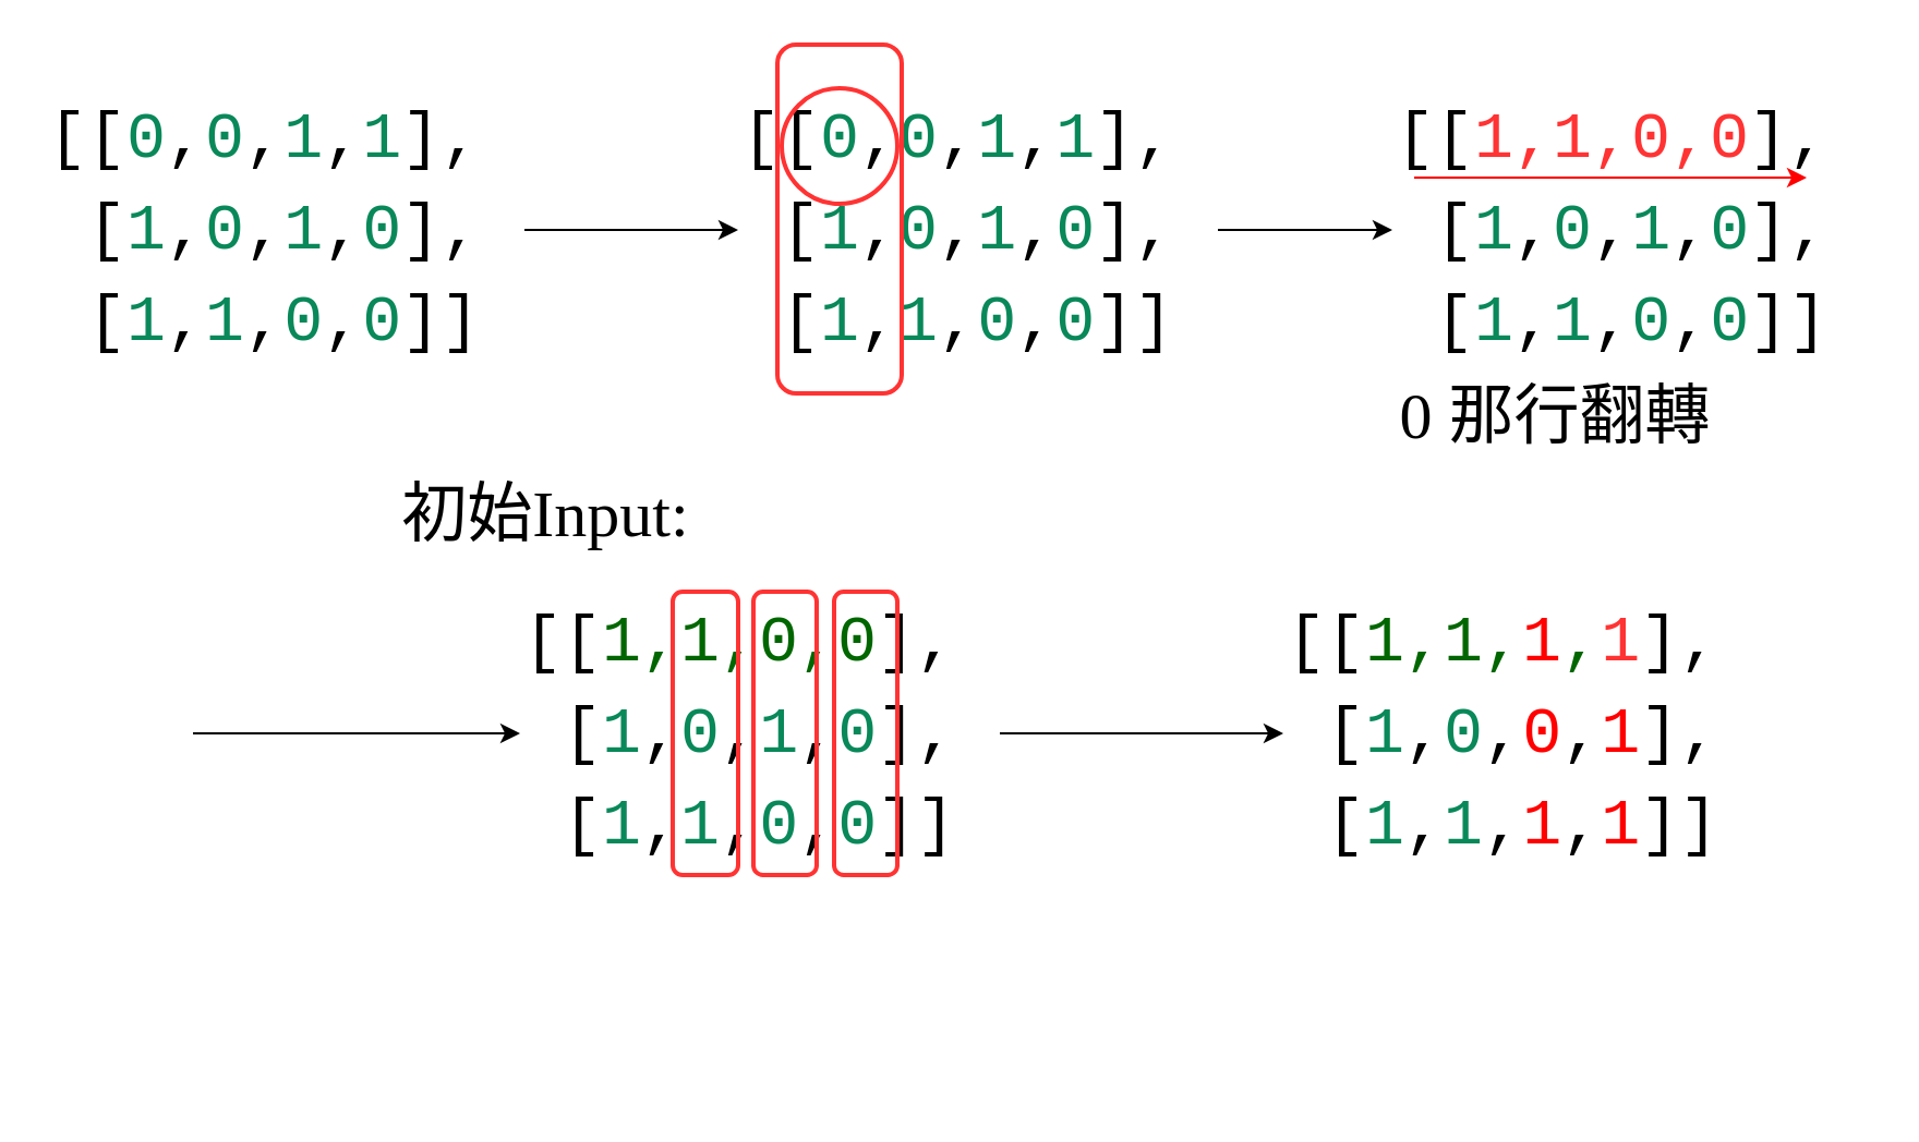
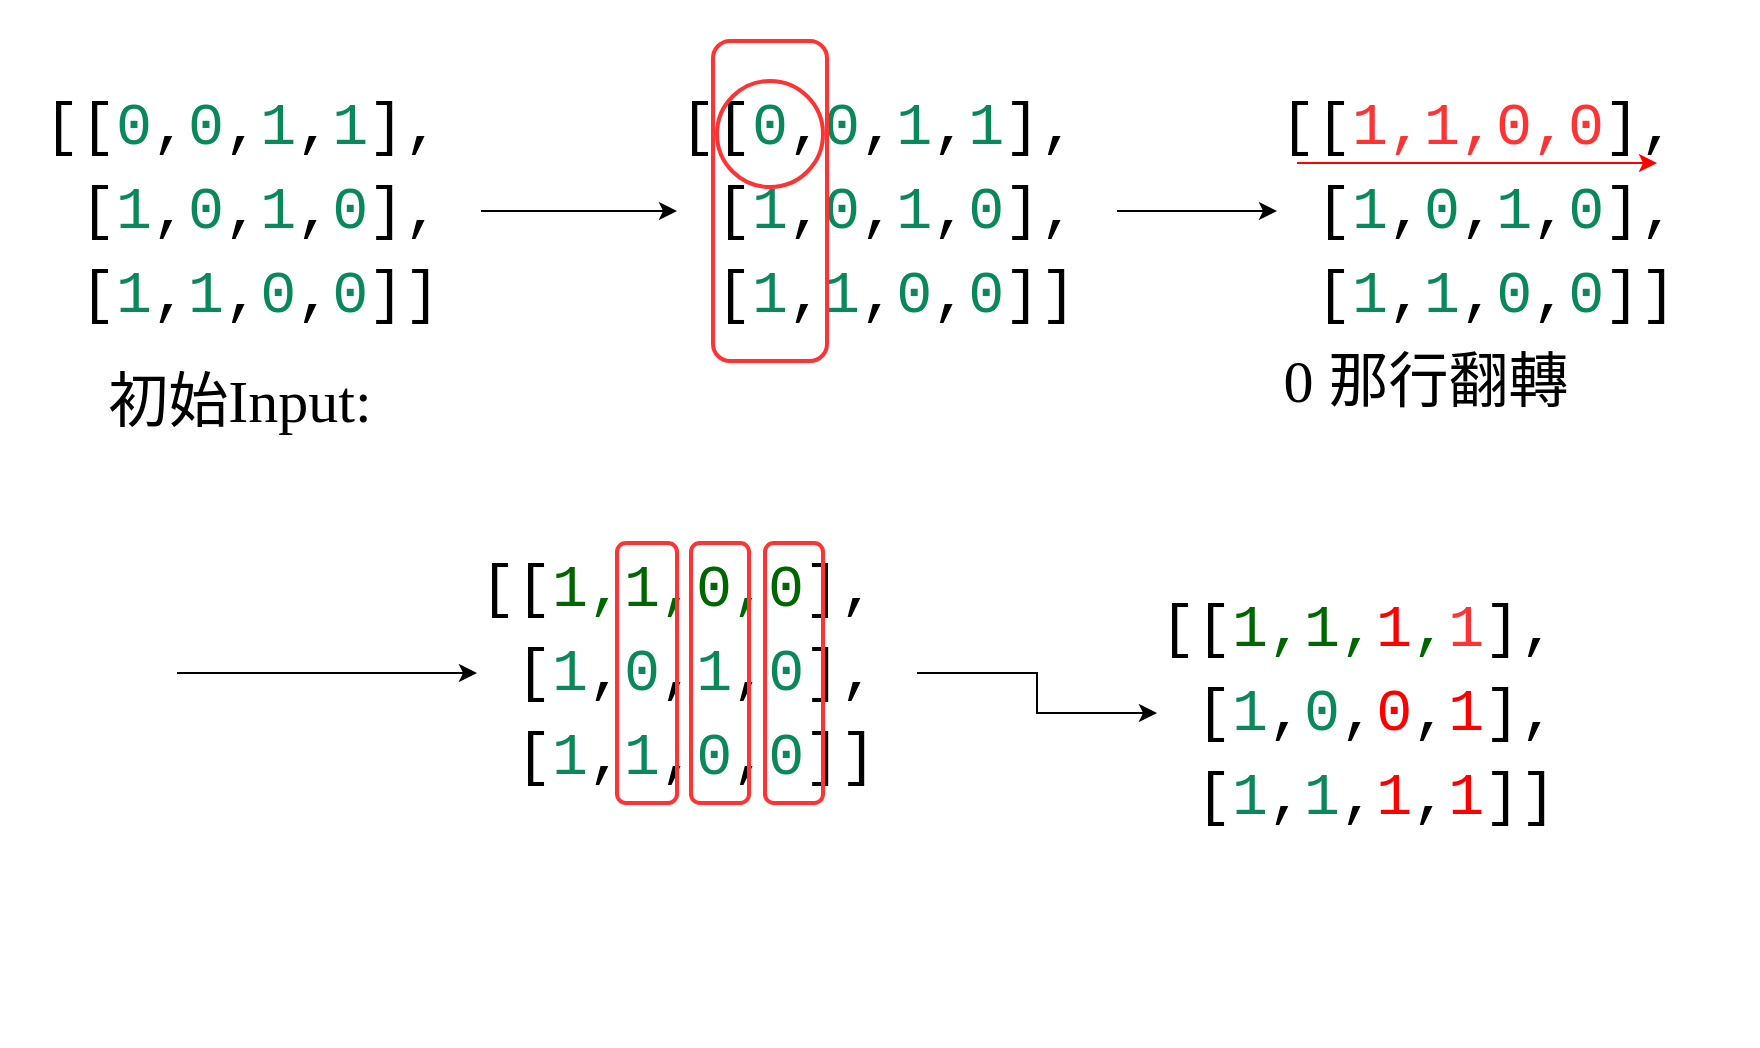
- <mxCell id="8" value="初始Input:" style="text;html=1;strokeColor=none;fillColor=none;align=center;verticalAlign=middle;whiteSpace=wrap;rounded=0;fontFamily=Verdana;fontSize=30;" vertex="1" parent="2"><mxGeometry x="130" y="199.5" width="200" height="30" as="geometry" /></mxCell>
+ <mxCell id="8" value="初始Input:" style="text;html=1;strokeColor=none;fillColor=none;align=center;verticalAlign=middle;whiteSpace=wrap;rounded=0;fontFamily=Verdana;fontSize=30;" vertex="1" parent="2"><mxGeometry y="164.5" width="200" height="30" as="geometry" /></mxCell>
- <mxCell id="15" value="&lt;p style=&quot;background-color: rgb(255 , 255 , 255) ; font-family: &amp;#34;menlo&amp;#34; , &amp;#34;monaco&amp;#34; , &amp;#34;courier new&amp;#34; , monospace ; line-height: 140% ; white-space: pre ; font-size: 30px&quot;&gt;&lt;font style=&quot;font-size: 30px&quot;&gt;[[&lt;font color=&quot;#006600&quot;&gt;1,1,&lt;/font&gt;&lt;font color=&quot;#ff0000&quot;&gt;1&lt;/font&gt;&lt;font color=&quot;#006600&quot;&gt;,&lt;/font&gt;&lt;font color=&quot;#ff3333&quot;&gt;1&lt;/font&gt;],&lt;br&gt;&lt;/font&gt;&lt;font style=&quot;font-size: 30px&quot;&gt; [&lt;span style=&quot;color: #09885a&quot;&gt;1&lt;/span&gt;,&lt;span style=&quot;color: #09885a&quot;&gt;0&lt;/span&gt;,&lt;font color=&quot;#ff0000&quot;&gt;0&lt;/font&gt;,&lt;font color=&quot;#ff0000&quot;&gt;1&lt;/font&gt;],&lt;br&gt;&lt;/font&gt;&lt;font style=&quot;font-size: 30px&quot;&gt; [&lt;span style=&quot;color: rgb(9 , 136 , 90)&quot;&gt;1&lt;/span&gt;,&lt;span style=&quot;color: rgb(9 , 136 , 90)&quot;&gt;1&lt;/span&gt;,&lt;font color=&quot;#ff0000&quot;&gt;1&lt;/font&gt;,&lt;font color=&quot;#ff0000&quot;&gt;1&lt;/font&gt;]]&lt;/font&gt;&lt;/p&gt;" style="text;html=1;strokeColor=none;fillColor=none;align=left;verticalAlign=middle;whiteSpace=wrap;rounded=0;fontFamily=Verdana;fontSize=20;" vertex="1" parent="13"><mxGeometry x="390" width="220" height="130" as="geometry" /></mxCell>
+ <mxCell id="15" value="&lt;p style=&quot;background-color: rgb(255 , 255 , 255) ; font-family: &amp;#34;menlo&amp;#34; , &amp;#34;monaco&amp;#34; , &amp;#34;courier new&amp;#34; , monospace ; line-height: 140% ; white-space: pre ; font-size: 30px&quot;&gt;&lt;font style=&quot;font-size: 30px&quot;&gt;[[&lt;font color=&quot;#006600&quot;&gt;1,1,&lt;/font&gt;&lt;font color=&quot;#ff0000&quot;&gt;1&lt;/font&gt;&lt;font color=&quot;#006600&quot;&gt;,&lt;/font&gt;&lt;font color=&quot;#ff3333&quot;&gt;1&lt;/font&gt;],&lt;br&gt;&lt;/font&gt;&lt;font style=&quot;font-size: 30px&quot;&gt; [&lt;span style=&quot;color: #09885a&quot;&gt;1&lt;/span&gt;,&lt;span style=&quot;color: #09885a&quot;&gt;0&lt;/span&gt;,&lt;font color=&quot;#ff0000&quot;&gt;0&lt;/font&gt;,&lt;font color=&quot;#ff0000&quot;&gt;1&lt;/font&gt;],&lt;br&gt;&lt;/font&gt;&lt;font style=&quot;font-size: 30px&quot;&gt; [&lt;span style=&quot;color: rgb(9 , 136 , 90)&quot;&gt;1&lt;/span&gt;,&lt;span style=&quot;color: rgb(9 , 136 , 90)&quot;&gt;1&lt;/span&gt;,&lt;font color=&quot;#ff0000&quot;&gt;1&lt;/font&gt;,&lt;font color=&quot;#ff0000&quot;&gt;1&lt;/font&gt;]]&lt;/font&gt;&lt;/p&gt;" style="text;html=1;strokeColor=none;fillColor=none;align=left;verticalAlign=middle;whiteSpace=wrap;rounded=0;fontFamily=Verdana;fontSize=20;" vertex="1" parent="13"><mxGeometry x="380" y="20" width="220" height="130" as="geometry" /></mxCell>
